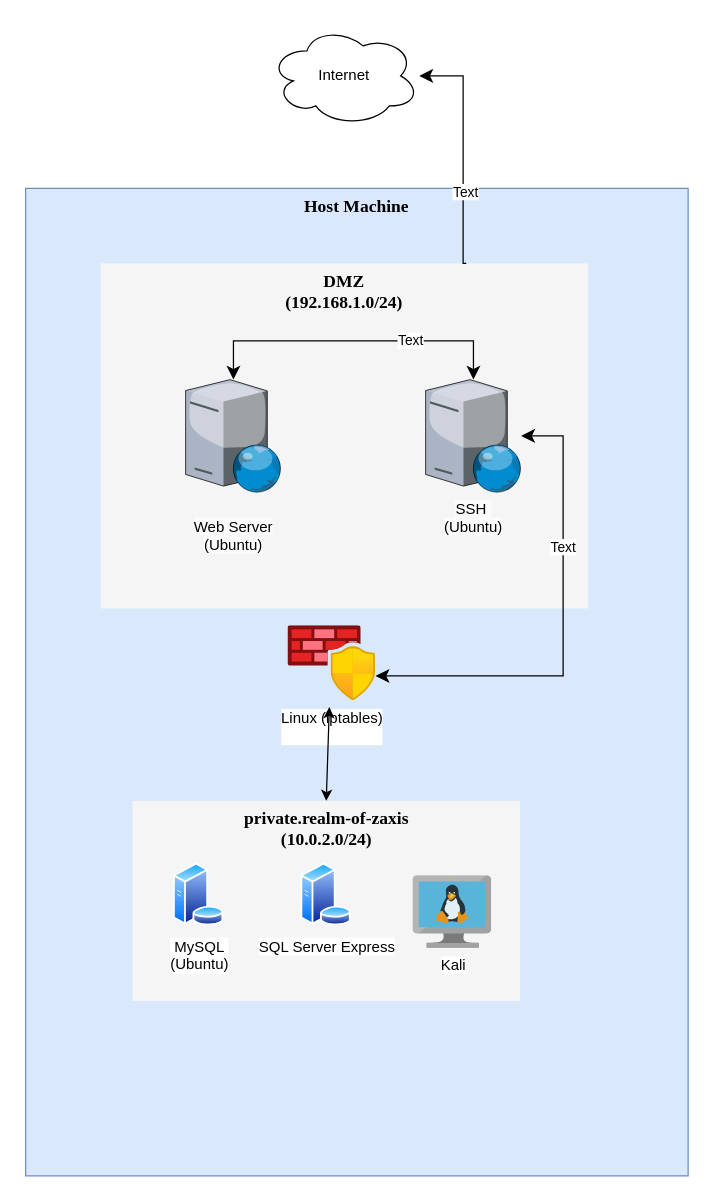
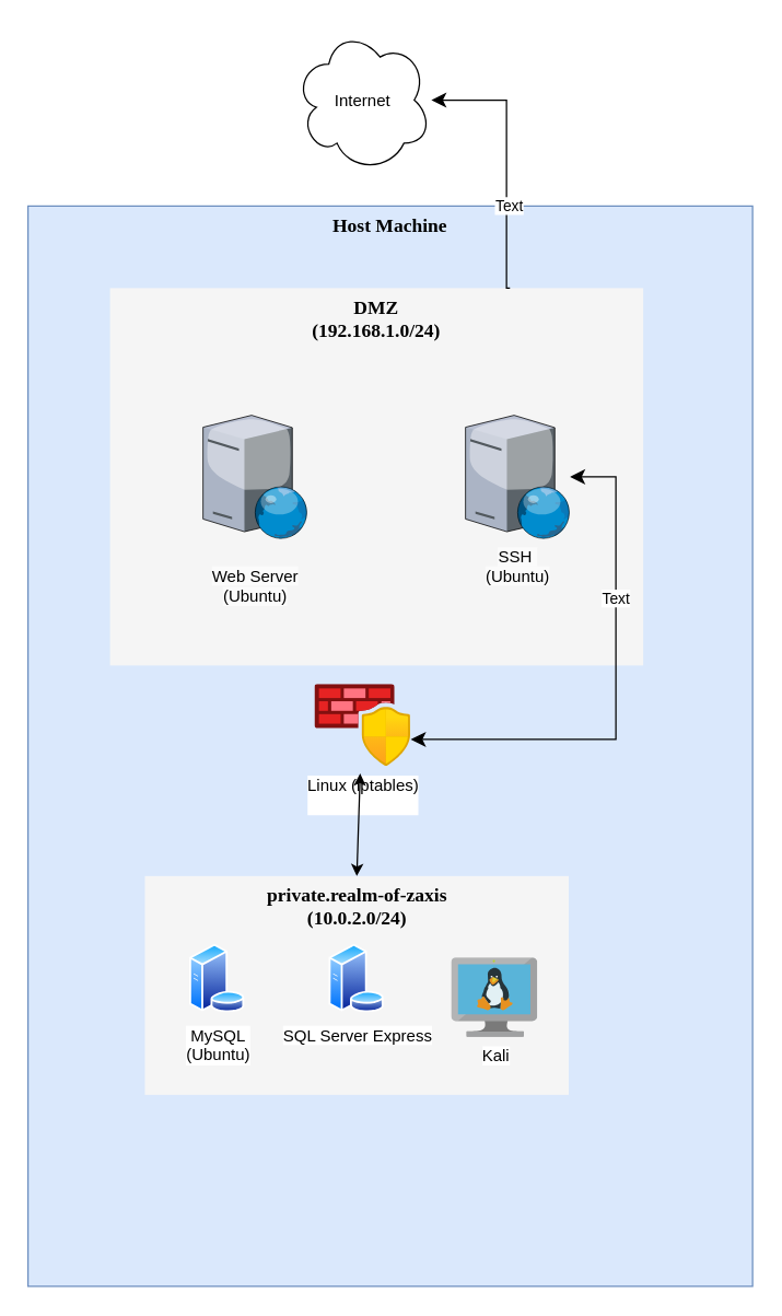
- <mxCell id="15" value="Internet" style="ellipse;shape=cloud;whiteSpace=wrap;html=1;" vertex="1" parent="1"><mxGeometry x="215" y="20" width="120" height="80" as="geometry" /></mxCell>
+ <mxCell id="15" value="Internet" style="ellipse;shape=cloud;whiteSpace=wrap;html=1;" vertex="1" parent="1"><mxGeometry x="215" y="20" width="100" height="105" as="geometry" /></mxCell>
- <mxCell id="13" value="" style="endArrow=classic;html=1;rounded=0;endSize=8;startSize=8;startArrow=classic;startFill=1;edgeStyle=elbowEdgeStyle;" edge="1" parent="1" source="4" target="10"><mxGeometry width="50" height="50" relative="1" as="geometry"><mxPoint x="180" y="362" as="sourcePoint" /><mxPoint x="287" y="160" as="targetPoint" /><Array as="points"><mxPoint x="320" y="272" /></Array></mxGeometry></mxCell>
- <mxCell id="14" value="Text" style="edgeLabel;html=1;align=center;verticalAlign=middle;resizable=0;points=[];" vertex="1" connectable="0" parent="13"><mxGeometry x="0.353" y="1" relative="1" as="geometry"><mxPoint as="offset" /></mxGeometry></mxCell>
